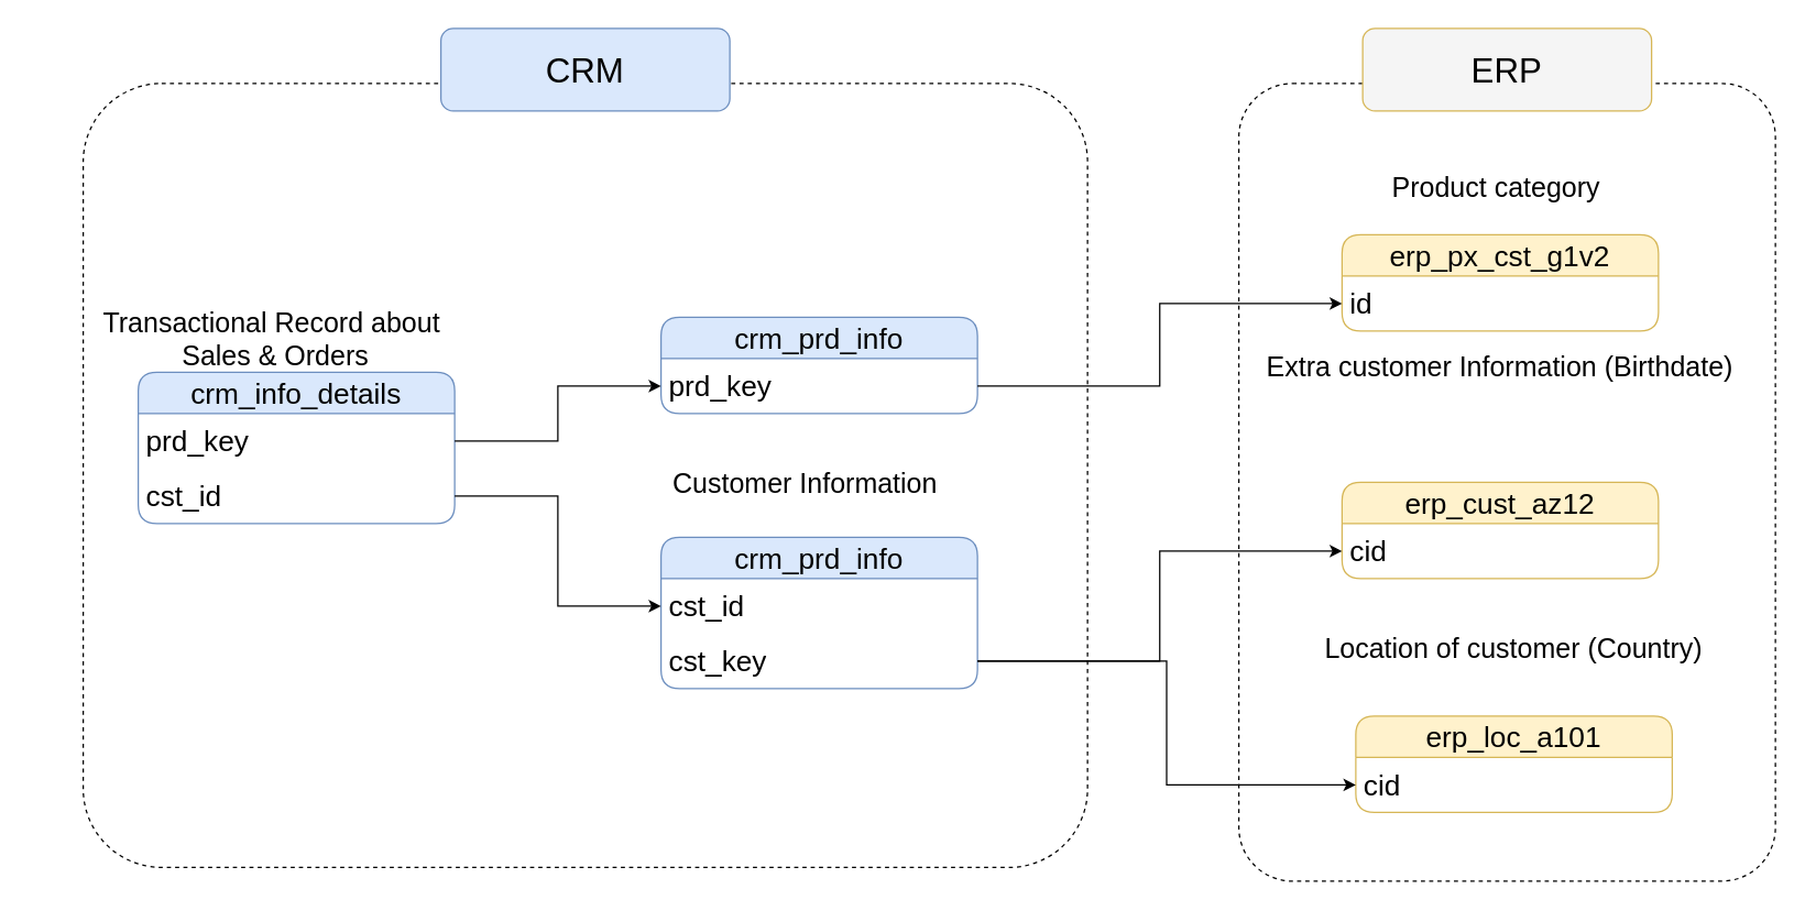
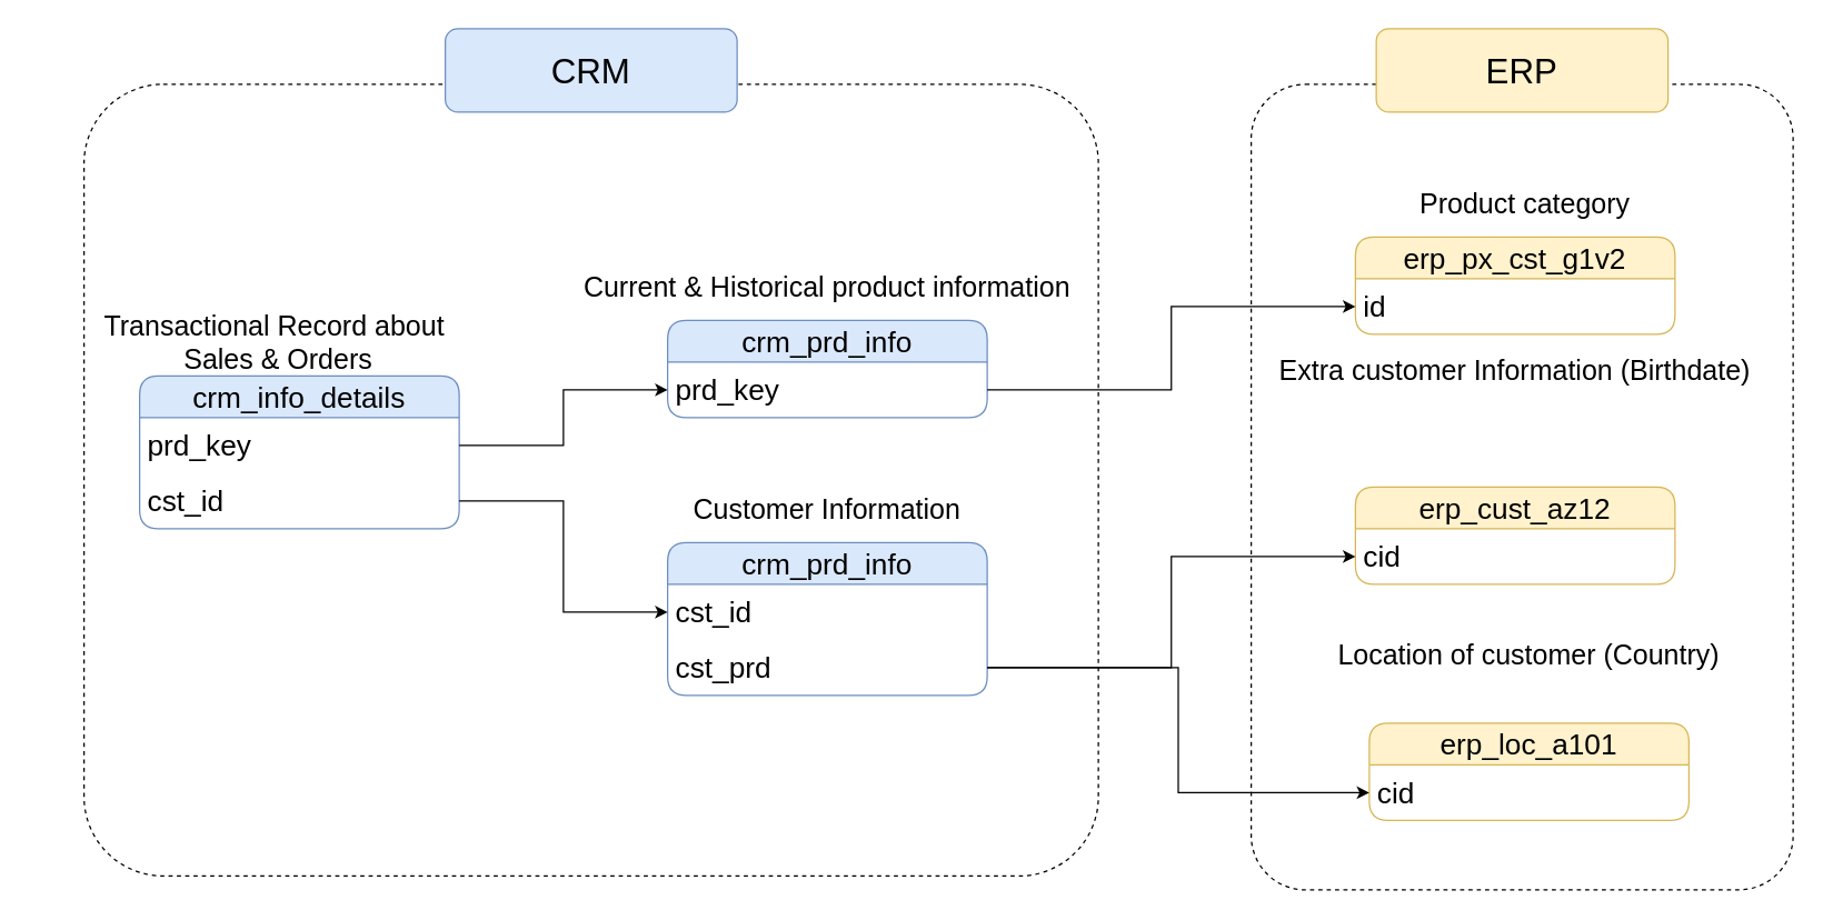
- <mxCell id="30" value="&lt;span style=&quot;font-size: 25px;&quot;&gt;ERP&lt;/span&gt;" style="rounded=1;whiteSpace=wrap;html=1;fillColor=#f5f5f5;strokeColor=#d6b656;" vertex="1" parent="1"><mxGeometry x="990" y="20" width="210" height="60" as="geometry" /></mxCell>
+ <mxCell id="30" value="&lt;span style=&quot;font-size: 25px;&quot;&gt;ERP&lt;/span&gt;" style="rounded=1;whiteSpace=wrap;html=1;fillColor=#fff2cc;strokeColor=#d6b656;" vertex="1" parent="1"><mxGeometry x="990" y="20" width="210" height="60" as="geometry" /></mxCell>
- <mxCell id="26" value="&lt;span style=&quot;font-size: 20px;&quot;&gt;Product category&amp;nbsp;&lt;/span&gt;" style="text;html=1;align=center;verticalAlign=middle;whiteSpace=wrap;rounded=0;" vertex="1" parent="1"><mxGeometry x="910" y="120" width="360" height="30" as="geometry" /></mxCell>
+ <mxCell id="26" value="&lt;span style=&quot;font-size: 20px;&quot;&gt;Product category&amp;nbsp;&lt;/span&gt;" style="text;html=1;align=center;verticalAlign=middle;whiteSpace=wrap;rounded=0;" vertex="1" parent="1"><mxGeometry x="920" y="130" width="360" height="30" as="geometry" /></mxCell>
+ <mxCell id="4" value="&lt;font style=&quot;font-size: 20px;&quot;&gt;Current &amp;amp; Historical product&amp;nbsp;&lt;/font&gt;&lt;span style=&quot;font-size: 20px; background-color: transparent; color: light-dark(rgb(0, 0, 0), rgb(255, 255, 255));&quot;&gt;information&lt;/span&gt;" style="text;html=1;align=center;verticalAlign=middle;whiteSpace=wrap;rounded=0;" vertex="1" parent="1"><mxGeometry x="415" y="190" width="360" height="30" as="geometry" /></mxCell>
- <mxCell id="8" value="&lt;span style=&quot;font-size: 20px;&quot;&gt;Customer Information&lt;/span&gt;" style="text;html=1;align=center;verticalAlign=middle;whiteSpace=wrap;rounded=0;" vertex="1" parent="1"><mxGeometry x="405" y="335" width="360" height="30" as="geometry" /></mxCell>
+ <mxCell id="8" value="&lt;span style=&quot;font-size: 20px;&quot;&gt;Customer Information&lt;/span&gt;" style="text;html=1;align=center;verticalAlign=middle;whiteSpace=wrap;rounded=0;" vertex="1" parent="1"><mxGeometry x="415" y="350" width="360" height="30" as="geometry" /></mxCell>
- <mxCell id="7" value="cst_key" style="text;align=left;verticalAlign=middle;spacingLeft=4;spacingRight=4;overflow=hidden;points=[[0,0.5],[1,0.5]];portConstraint=eastwest;rotatable=0;whiteSpace=wrap;html=1;rounded=1;fontSize=21;fontStyle=0" vertex="1" parent="5"><mxGeometry y="70" width="230" height="40" as="geometry" /></mxCell>
+ <mxCell id="7" value="cst_prd" style="text;align=left;verticalAlign=middle;spacingLeft=4;spacingRight=4;overflow=hidden;points=[[0,0.5],[1,0.5]];portConstraint=eastwest;rotatable=0;whiteSpace=wrap;html=1;rounded=1;fontSize=21;fontStyle=0" vertex="1" parent="5"><mxGeometry y="70" width="230" height="40" as="geometry" /></mxCell>
